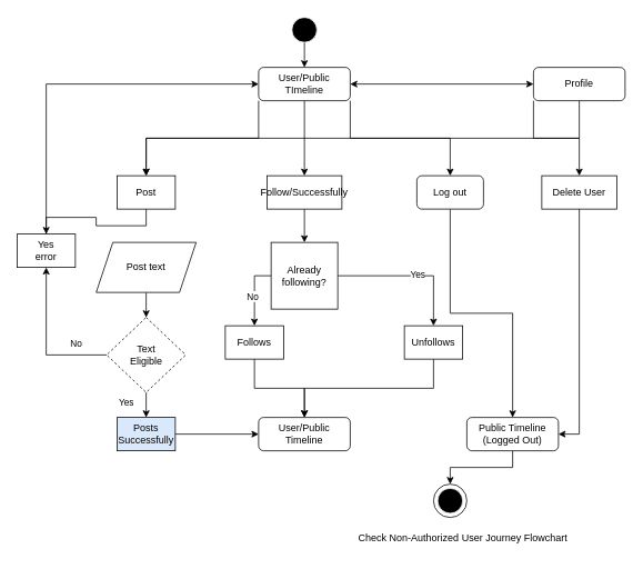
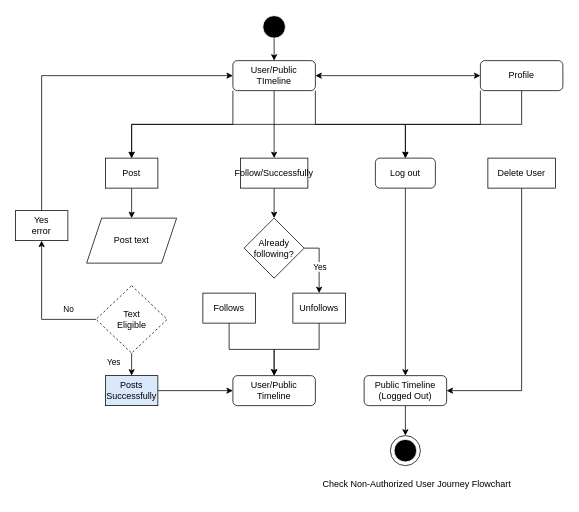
- <mxCell id="8" style="edgeStyle=orthogonalEdgeStyle;rounded=0;orthogonalLoop=1;jettySize=auto;html=1;exitX=0;exitY=1;exitDx=0;exitDy=0;" edge="1" parent="1" source="9" target="15"><mxGeometry relative="1" as="geometry" /></mxCell>
+ <mxCell id="8" style="edgeStyle=orthogonalEdgeStyle;rounded=0;orthogonalLoop=1;jettySize=auto;html=1;exitX=0;exitY=1;exitDx=0;exitDy=0;entryX=0.5;entryY=0;entryDx=0;entryDy=0;" edge="1" parent="1" source="9" target="18"><mxGeometry relative="1" as="geometry" /></mxCell>
- <mxCell id="12" style="edgeStyle=orthogonalEdgeStyle;rounded=0;orthogonalLoop=1;jettySize=auto;html=1;exitX=0.5;exitY=1;exitDx=0;exitDy=0;" edge="1" parent="1" source="13" target="37"><mxGeometry relative="1" as="geometry" /></mxCell>
+ <mxCell id="12" style="edgeStyle=orthogonalEdgeStyle;rounded=0;orthogonalLoop=1;jettySize=auto;html=1;exitX=0.5;exitY=1;exitDx=0;exitDy=0;entryX=0.5;entryY=0;entryDx=0;entryDy=0;" edge="1" parent="1" source="13" target="30"><mxGeometry relative="1" as="geometry" /></mxCell>
- <mxCell id="23" value="Already following?" style="whiteSpace=wrap;html=1;rounded=0;" vertex="1" parent="1"><mxGeometry x="325" y="290" width="80" height="80" as="geometry" /></mxCell>
+ <mxCell id="23" value="Already following?" style="rhombus;whiteSpace=wrap;html=1;" vertex="1" parent="1"><mxGeometry x="325" y="290" width="80" height="80" as="geometry" /></mxCell>
- <mxCell id="21" style="edgeStyle=orthogonalEdgeStyle;rounded=0;orthogonalLoop=1;jettySize=auto;html=1;exitX=0;exitY=0.5;exitDx=0;exitDy=0;entryX=0.5;entryY=0;entryDx=0;entryDy=0;" edge="1" parent="1" source="23" target="25"><mxGeometry relative="1" as="geometry" /></mxCell>
- <mxCell id="22" value="No" style="edgeLabel;html=1;align=center;verticalAlign=middle;resizable=0;points=[];" vertex="1" connectable="0" parent="21"><mxGeometry x="0.111" y="-3" relative="1" as="geometry"><mxPoint as="offset" /></mxGeometry></mxCell>
- <mxCell id="29" style="edgeStyle=orthogonalEdgeStyle;rounded=0;orthogonalLoop=1;jettySize=auto;html=1;exitX=0.5;exitY=1;exitDx=0;exitDy=0;entryX=0.5;entryY=0;entryDx=0;entryDy=0;" edge="1" parent="1" source="30" target="35"><mxGeometry relative="1" as="geometry" /></mxCell>
- <mxCell id="27" value="Unfollows" style="rounded=0;whiteSpace=wrap;html=1;" vertex="1" parent="1"><mxGeometry x="485" y="390" width="70" height="40" as="geometry" /></mxCell>
+ <mxCell id="27" value="Unfollows" style="rounded=0;whiteSpace=wrap;html=1;" vertex="1" parent="1"><mxGeometry x="390" y="390" width="70" height="40" as="geometry" /></mxCell>
- <mxCell id="41" value="Public Timeline&lt;br&gt;(Logged Out)" style="rounded=1;whiteSpace=wrap;html=1;" vertex="1" parent="1"><mxGeometry x="560" y="500" width="110" height="40" as="geometry" /></mxCell>
+ <mxCell id="41" value="Public Timeline&lt;br&gt;(Logged Out)" style="rounded=1;whiteSpace=wrap;html=1;" vertex="1" parent="1"><mxGeometry x="485" y="500" width="110" height="40" as="geometry" /></mxCell>
